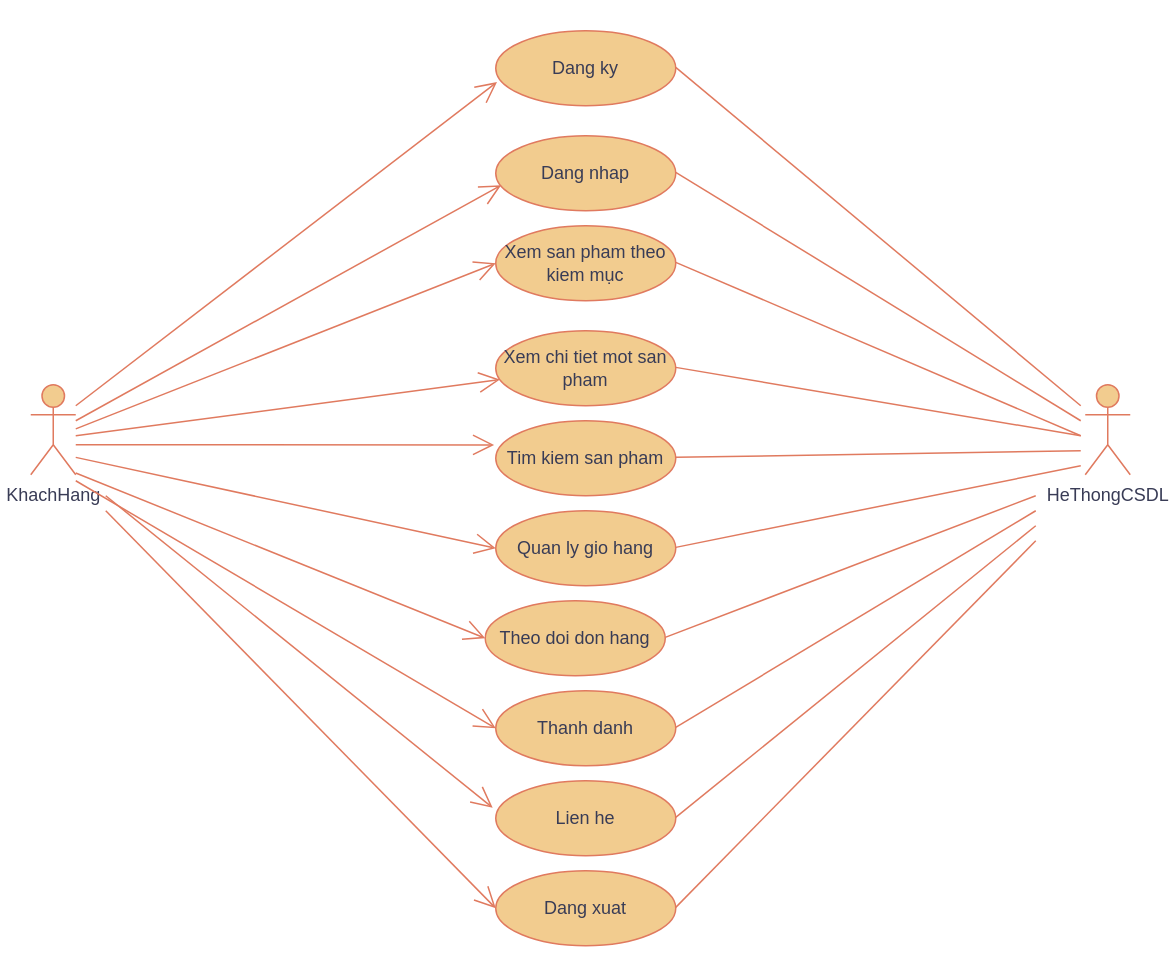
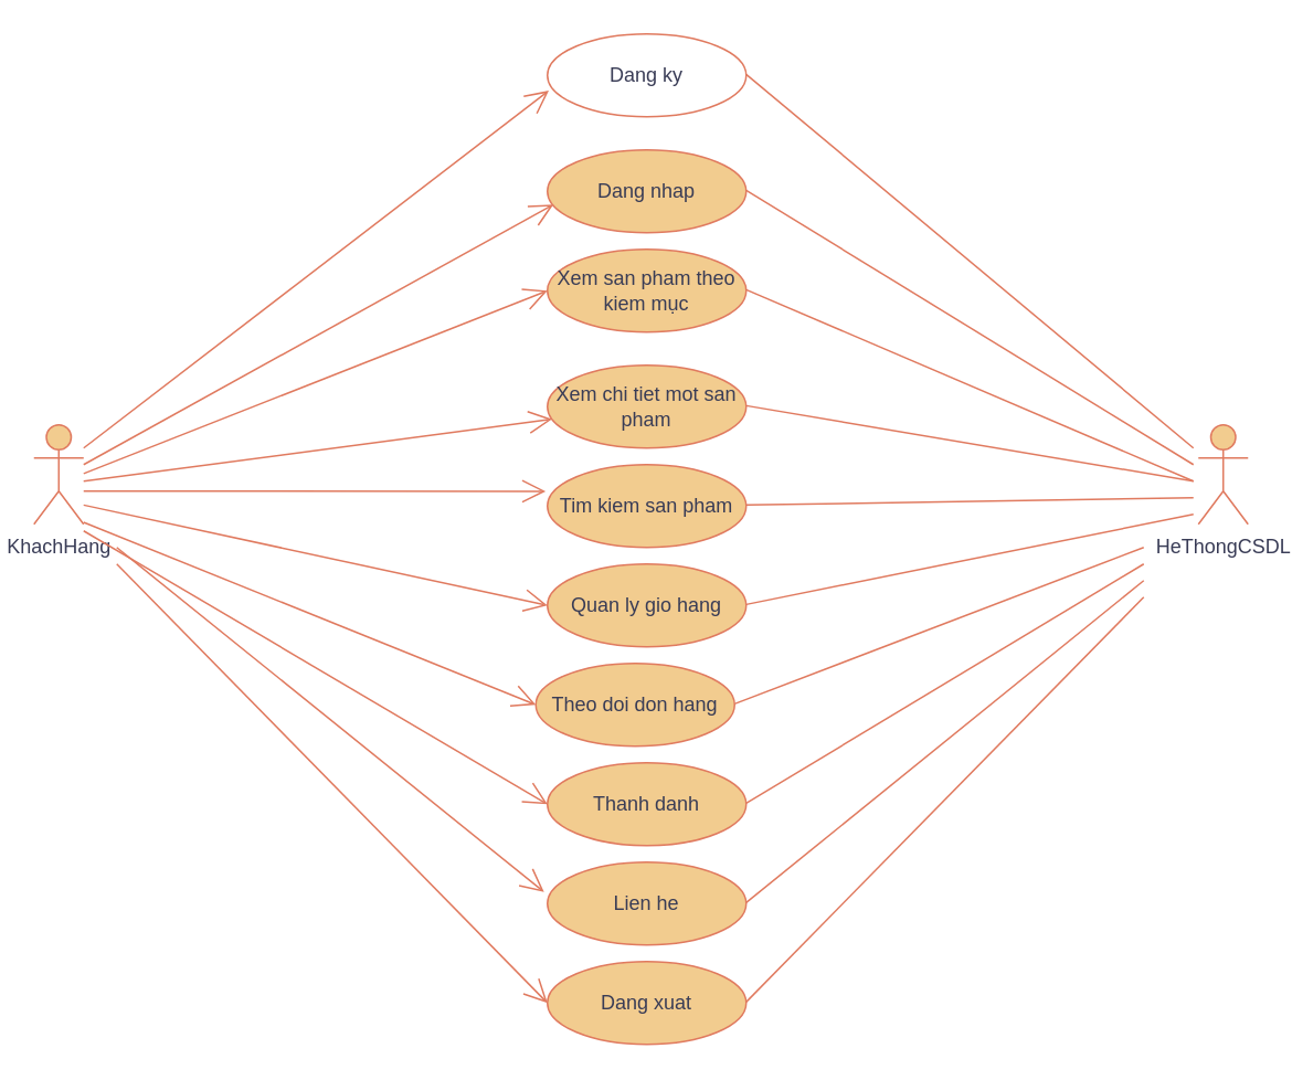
- <mxCell id="12" value="Dang ky" style="ellipse;whiteSpace=wrap;html=1;labelBackgroundColor=none;fillColor=#F2CC8F;strokeColor=#E07A5F;fontColor=#393C56;" vertex="1" parent="1"><mxGeometry x="330" y="20" width="120" height="50" as="geometry" /></mxCell>
+ <mxCell id="12" value="Dang ky" style="ellipse;whiteSpace=wrap;html=1;labelBackgroundColor=none;fillColor=#ffffff;strokeColor=#E07A5F;fontColor=#393C56;" vertex="1" parent="1"><mxGeometry x="330" y="20" width="120" height="50" as="geometry" /></mxCell>
